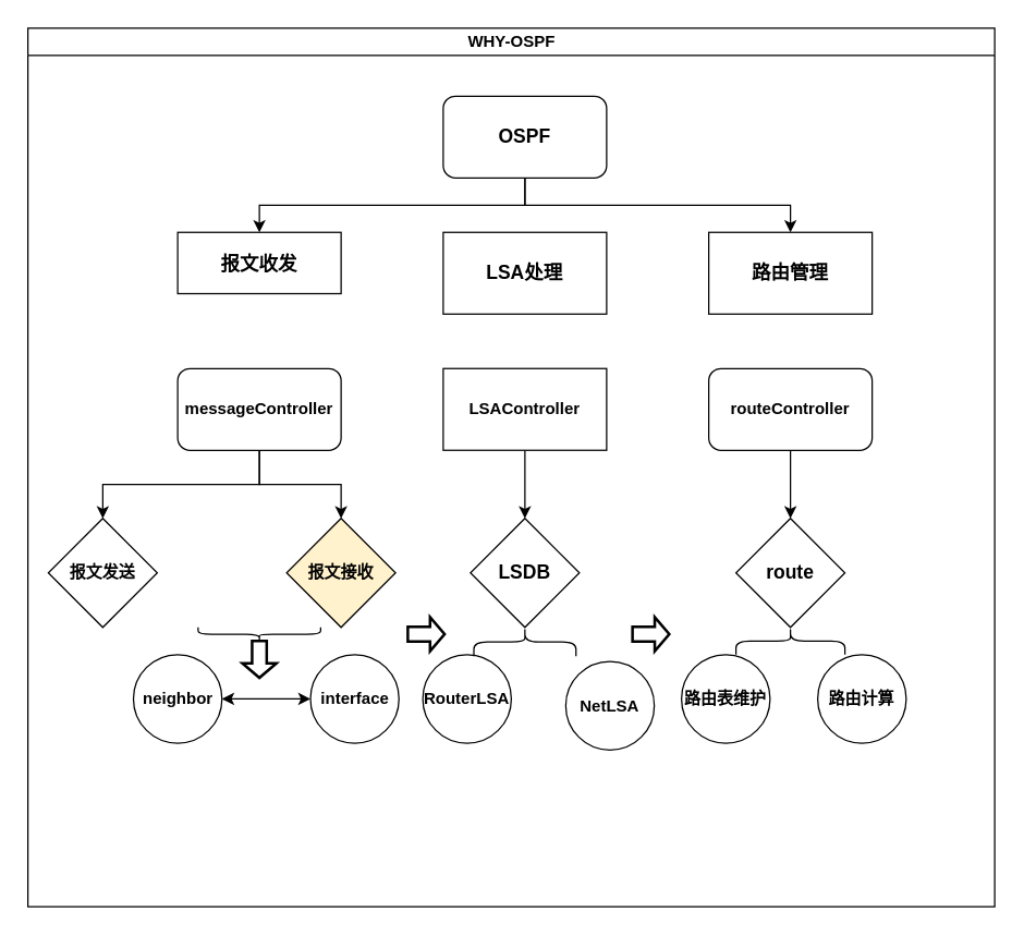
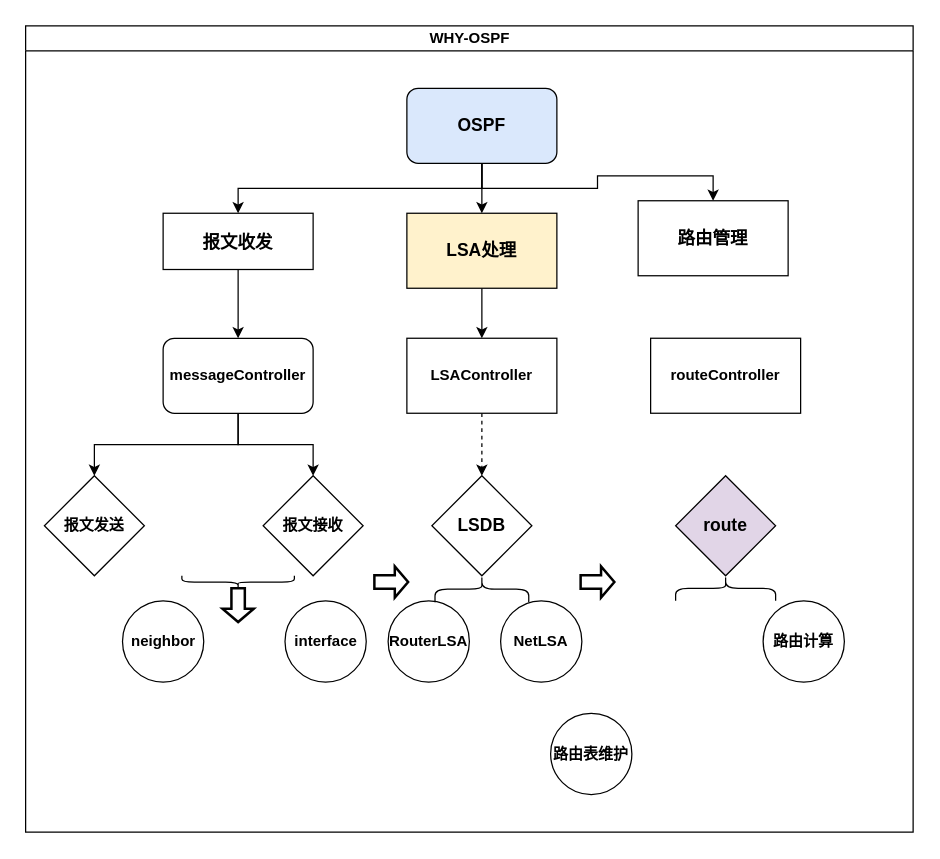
- <mxCell id="5" value="&lt;b&gt;&lt;font style=&quot;font-size: 14px;&quot;&gt;OSPF&lt;/font&gt;&lt;/b&gt;" style="rounded=1;whiteSpace=wrap;html=1;" vertex="1" parent="2"><mxGeometry x="305" y="50" width="120" height="60" as="geometry" /></mxCell>
+ <mxCell id="5" value="&lt;b&gt;&lt;font style=&quot;font-size: 14px;&quot;&gt;OSPF&lt;/font&gt;&lt;/b&gt;" style="rounded=1;whiteSpace=wrap;html=1;fillColor=#dae8fc;" vertex="1" parent="2"><mxGeometry x="305" y="50" width="120" height="60" as="geometry" /></mxCell>
+ <mxCell id="4" style="edgeStyle=orthogonalEdgeStyle;rounded=0;orthogonalLoop=1;jettySize=auto;html=1;exitX=0.5;exitY=1;exitDx=0;exitDy=0;entryX=0.5;entryY=0;entryDx=0;entryDy=0;" edge="1" parent="2" source="5" target="9"><mxGeometry relative="1" as="geometry" /></mxCell>
- <mxCell id="9" value="&lt;b&gt;&lt;font style=&quot;font-size: 14px;&quot;&gt;LSA处理&lt;/font&gt;&lt;/b&gt;" style="rounded=0;whiteSpace=wrap;html=1;" vertex="1" parent="2"><mxGeometry x="305" y="150" width="120" height="60" as="geometry" /></mxCell>
+ <mxCell id="9" value="&lt;b&gt;&lt;font style=&quot;font-size: 14px;&quot;&gt;LSA处理&lt;/font&gt;&lt;/b&gt;" style="rounded=0;whiteSpace=wrap;html=1;fillColor=#fff2cc;" vertex="1" parent="2"><mxGeometry x="305" y="150" width="120" height="60" as="geometry" /></mxCell>
- <mxCell id="10" value="&lt;b&gt;&lt;font style=&quot;font-size: 14px;&quot;&gt;路由管理&lt;/font&gt;&lt;/b&gt;" style="rounded=0;whiteSpace=wrap;html=1;" vertex="1" parent="2"><mxGeometry x="500" y="150" width="120" height="60" as="geometry" /></mxCell>
+ <mxCell id="10" value="&lt;b&gt;&lt;font style=&quot;font-size: 14px;&quot;&gt;路由管理&lt;/font&gt;&lt;/b&gt;" style="rounded=0;whiteSpace=wrap;html=1;" vertex="1" parent="2"><mxGeometry x="490" y="140" width="120" height="60" as="geometry" /></mxCell>
+ <mxCell id="6" style="edgeStyle=orthogonalEdgeStyle;rounded=0;orthogonalLoop=1;jettySize=auto;html=1;exitX=0.5;exitY=1;exitDx=0;exitDy=0;entryX=0.5;entryY=0;entryDx=0;entryDy=0;" edge="1" parent="2" source="7" target="14"><mxGeometry relative="1" as="geometry" /></mxCell>
+ <mxCell id="8" style="edgeStyle=orthogonalEdgeStyle;rounded=0;orthogonalLoop=1;jettySize=auto;html=1;exitX=0.5;exitY=1;exitDx=0;exitDy=0;entryX=0.5;entryY=0;entryDx=0;entryDy=0;" edge="1" parent="2" source="9" target="16"><mxGeometry relative="1" as="geometry" /></mxCell>
- <mxCell id="18" value="&lt;b&gt;routeController&lt;/b&gt;" style="whiteSpace=wrap;html=1;rounded=1;" vertex="1" parent="2"><mxGeometry x="500" y="250" width="120" height="60" as="geometry" /></mxCell>
+ <mxCell id="18" value="&lt;b&gt;routeController&lt;/b&gt;" style="rounded=0;whiteSpace=wrap;html=1;" vertex="1" parent="2"><mxGeometry x="500" y="250" width="120" height="60" as="geometry" /></mxCell>
- <mxCell id="15" style="edgeStyle=orthogonalEdgeStyle;rounded=0;orthogonalLoop=1;jettySize=auto;html=1;exitX=0.5;exitY=1;exitDx=0;exitDy=0;entryX=0.5;entryY=0;entryDx=0;entryDy=0;" edge="1" parent="2" source="16" target="19"><mxGeometry relative="1" as="geometry" /></mxCell>
+ <mxCell id="15" style="edgeStyle=orthogonalEdgeStyle;rounded=0;orthogonalLoop=1;jettySize=auto;html=1;exitX=0.5;exitY=1;exitDx=0;exitDy=0;entryX=0.5;entryY=0;entryDx=0;entryDy=0;dashed=1;" edge="1" parent="2" source="16" target="19"><mxGeometry relative="1" as="geometry" /></mxCell>
- <mxCell id="17" style="edgeStyle=orthogonalEdgeStyle;rounded=0;orthogonalLoop=1;jettySize=auto;html=1;exitX=0.5;exitY=1;exitDx=0;exitDy=0;entryX=0.5;entryY=0;entryDx=0;entryDy=0;" edge="1" parent="2" source="18" target="20"><mxGeometry relative="1" as="geometry" /></mxCell>
- <mxCell id="21" value="&lt;font style=&quot;font-size: 12px;&quot;&gt;&lt;b&gt;报文接收&lt;/b&gt;&lt;/font&gt;" style="rhombus;whiteSpace=wrap;html=1;fillColor=#fff2cc;" vertex="1" parent="2"><mxGeometry x="190" y="360" width="80" height="80" as="geometry" /></mxCell>
+ <mxCell id="21" value="&lt;font style=&quot;font-size: 12px;&quot;&gt;&lt;b&gt;报文接收&lt;/b&gt;&lt;/font&gt;" style="rhombus;whiteSpace=wrap;html=1;" vertex="1" parent="2"><mxGeometry x="190" y="360" width="80" height="80" as="geometry" /></mxCell>
- <mxCell id="20" value="&lt;b&gt;&lt;font style=&quot;font-size: 14px;&quot;&gt;route&lt;/font&gt;&lt;/b&gt;" style="rhombus;whiteSpace=wrap;html=1;" vertex="1" parent="2"><mxGeometry x="520" y="360" width="80" height="80" as="geometry" /></mxCell>
+ <mxCell id="20" value="&lt;b&gt;&lt;font style=&quot;font-size: 14px;&quot;&gt;route&lt;/font&gt;&lt;/b&gt;" style="rhombus;whiteSpace=wrap;html=1;fillColor=#e1d5e7;" vertex="1" parent="2"><mxGeometry x="520" y="360" width="80" height="80" as="geometry" /></mxCell>
- <mxCell id="23" style="edgeStyle=orthogonalEdgeStyle;rounded=0;orthogonalLoop=1;jettySize=auto;html=1;exitX=1;exitY=0.5;exitDx=0;exitDy=0;entryX=0;entryY=0.5;entryDx=0;entryDy=0;endArrow=classic;endFill=1;startArrow=classic;startFill=1;" edge="1" parent="2" source="24" target="25"><mxGeometry relative="1" as="geometry" /></mxCell>
- <mxCell id="29" value="&lt;b&gt;路由表维护&lt;/b&gt;" style="ellipse;whiteSpace=wrap;html=1;aspect=fixed;" vertex="1" parent="2"><mxGeometry x="480" y="460" width="65" height="65" as="geometry" /></mxCell>
+ <mxCell id="29" value="&lt;b&gt;路由表维护&lt;/b&gt;" style="ellipse;whiteSpace=wrap;html=1;aspect=fixed;" vertex="1" parent="2"><mxGeometry x="420" y="550" width="65" height="65" as="geometry" /></mxCell>
- <mxCell id="28" value="&lt;b&gt;路由计算&lt;/b&gt;" style="ellipse;whiteSpace=wrap;html=1;aspect=fixed;" vertex="1" parent="2"><mxGeometry x="580" y="460" width="65" height="65" as="geometry" /></mxCell>
+ <mxCell id="28" value="&lt;b&gt;路由计算&lt;/b&gt;" style="ellipse;whiteSpace=wrap;html=1;aspect=fixed;" vertex="1" parent="2"><mxGeometry x="590" y="460" width="65" height="65" as="geometry" /></mxCell>
- <mxCell id="32" value="&lt;b&gt;NetLSA&lt;/b&gt;" style="ellipse;whiteSpace=wrap;html=1;aspect=fixed;" vertex="1" parent="2"><mxGeometry x="395" y="465" width="65" height="65" as="geometry" /></mxCell>
+ <mxCell id="32" value="&lt;b&gt;NetLSA&lt;/b&gt;" style="ellipse;whiteSpace=wrap;html=1;aspect=fixed;" vertex="1" parent="2"><mxGeometry x="380" y="460" width="65" height="65" as="geometry" /></mxCell>
